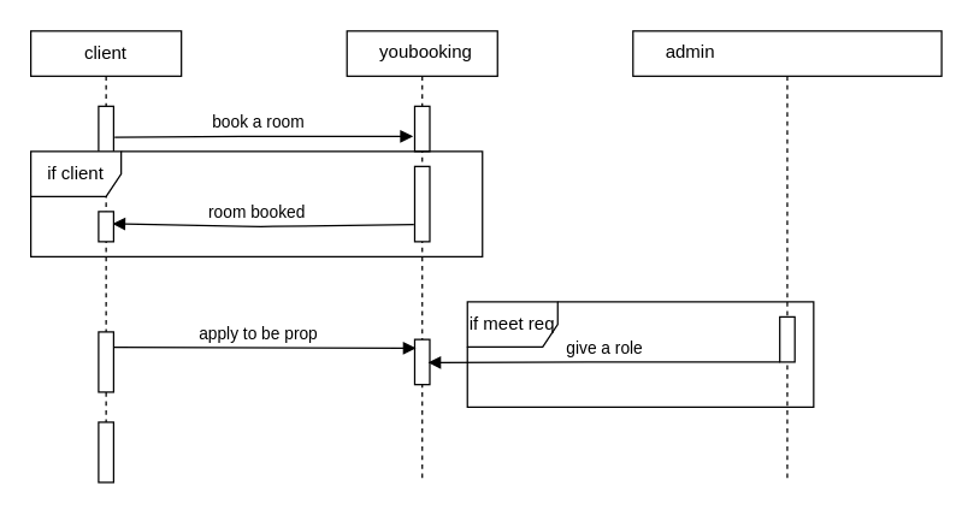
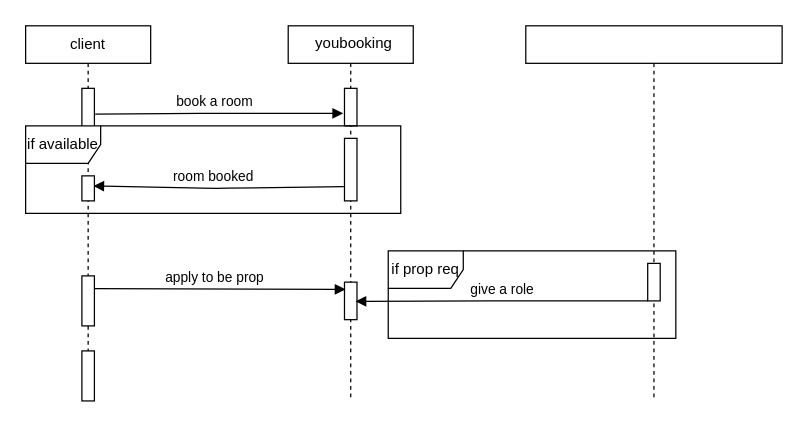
- <mxCell id="11" value="admin" style="text;whiteSpace=wrap;html=1;" vertex="1" parent="10"><mxGeometry x="20" width="90" height="20" as="geometry" /></mxCell>
- <mxCell id="15" value="if client" style="shape=umlFrame;whiteSpace=wrap;html=1;" vertex="1" parent="1"><mxGeometry x="20" y="100" width="300" height="70" as="geometry" /></mxCell>
+ <mxCell id="15" value="if available" style="shape=umlFrame;whiteSpace=wrap;html=1;" vertex="1" parent="1"><mxGeometry x="20" y="100" width="300" height="70" as="geometry" /></mxCell>
- <mxCell id="12" value="if meet req" style="shape=umlFrame;whiteSpace=wrap;html=1;" vertex="1" parent="10"><mxGeometry x="-110" y="180" width="230" height="70" as="geometry" /></mxCell>
+ <mxCell id="12" value="if prop req" style="shape=umlFrame;whiteSpace=wrap;html=1;" vertex="1" parent="10"><mxGeometry x="-110" y="180" width="230" height="70" as="geometry" /></mxCell>
